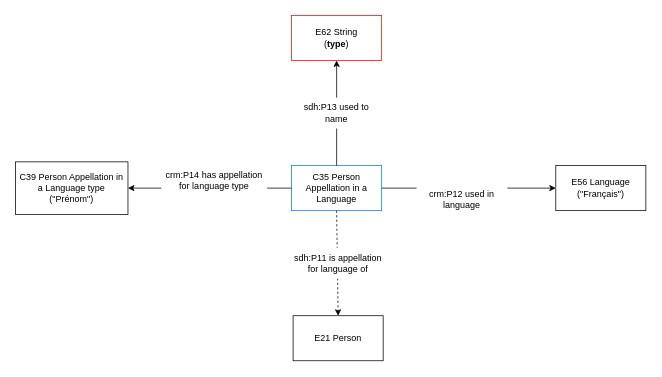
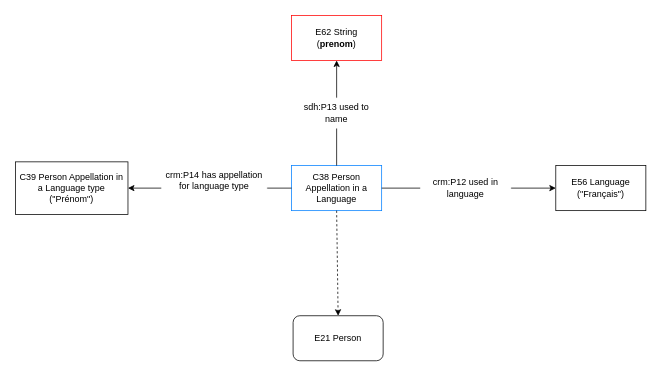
- <mxCell id="3" value="E62 String&lt;div&gt;(&lt;b&gt;type&lt;/b&gt;)&lt;/div&gt;" style="rounded=0;whiteSpace=wrap;html=1;strokeColor=#FF0000;" parent="1" vertex="1"><mxGeometry x="388" y="20" width="120" height="60" as="geometry" /></mxCell>
+ <mxCell id="3" value="E62 String&lt;div&gt;(&lt;b&gt;prenom&lt;/b&gt;)&lt;/div&gt;" style="rounded=0;whiteSpace=wrap;html=1;strokeColor=#FF0000;" parent="1" vertex="1"><mxGeometry x="388" y="20" width="120" height="60" as="geometry" /></mxCell>
- <mxCell id="4" value="C35 Person Appellation in a Language" style="rounded=0;whiteSpace=wrap;html=1;strokeColor=#007FFF;" parent="1" vertex="1"><mxGeometry x="388" y="220" width="120" height="60" as="geometry" /></mxCell>
+ <mxCell id="4" value="C38 Person Appellation in a Language" style="rounded=0;whiteSpace=wrap;html=1;strokeColor=#007FFF;" parent="1" vertex="1"><mxGeometry x="388" y="220" width="120" height="60" as="geometry" /></mxCell>
- <mxCell id="11" value="crm:P12 used in language" style="rounded=0;whiteSpace=wrap;html=1;strokeColor=#FFFFFF;" parent="1" vertex="1"><mxGeometry x="555" y="245" width="120" height="40" as="geometry" /></mxCell>
+ <mxCell id="11" value="crm:P12 used in language" style="rounded=0;whiteSpace=wrap;html=1;strokeColor=#FFFFFF;" parent="1" vertex="1"><mxGeometry x="560" y="230" width="120" height="40" as="geometry" /></mxCell>
- <mxCell id="14" value="sdh:P11 is appellation for language of" style="rounded=0;whiteSpace=wrap;html=1;strokeColor=#FFFFFF;" parent="1" vertex="1"><mxGeometry x="390" y="330" width="120" height="40" as="geometry" /></mxCell>
- <mxCell id="12" value="E21 Person" style="rounded=0;whiteSpace=wrap;html=1;" parent="1" vertex="1"><mxGeometry x="390" y="420" width="120" height="60" as="geometry" /></mxCell>
+ <mxCell id="12" value="E21 Person" style="whiteSpace=wrap;html=1;rounded=1;" parent="1" vertex="1"><mxGeometry x="390" y="420" width="120" height="60" as="geometry" /></mxCell>
